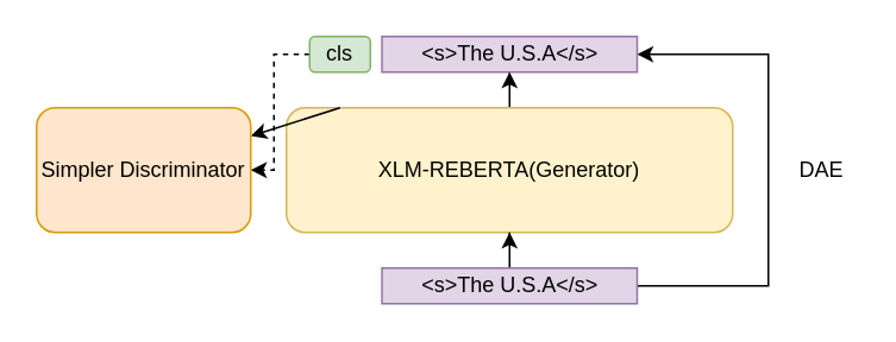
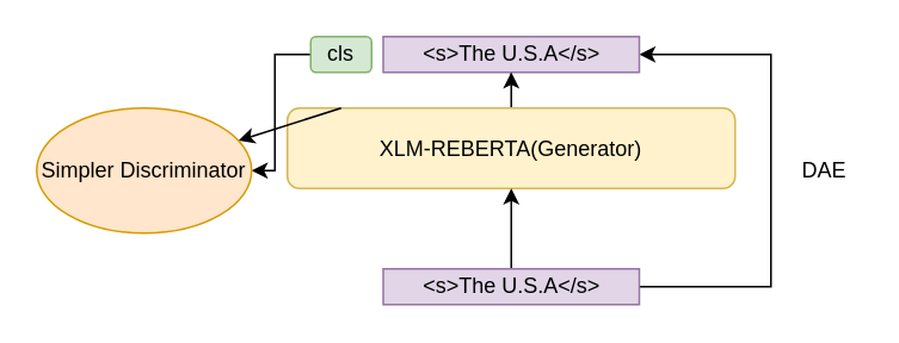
- <mxCell id="9" value="" style="edgeStyle=orthogonalEdgeStyle;rounded=0;orthogonalLoop=1;jettySize=auto;html=1;entryX=1;entryY=0.5;entryDx=0;entryDy=0;dashed=1;" edge="1" parent="1" source="10" target="12"><mxGeometry relative="1" as="geometry"><mxPoint x="190.029" y="0" as="targetPoint" /><Array as="points"><mxPoint x="153" y="30" /><mxPoint x="153" y="95" /></Array></mxGeometry></mxCell>
+ <mxCell id="9" value="" style="edgeStyle=orthogonalEdgeStyle;rounded=0;orthogonalLoop=1;jettySize=auto;html=1;entryX=1;entryY=0.5;entryDx=0;entryDy=0;" edge="1" parent="1" source="10" target="12"><mxGeometry relative="1" as="geometry"><mxPoint x="190.029" y="0" as="targetPoint" /><Array as="points"><mxPoint x="153" y="30" /><mxPoint x="153" y="95" /></Array></mxGeometry></mxCell>
- <mxCell id="12" value="Simpler Discriminator" style="rounded=1;whiteSpace=wrap;html=1;fillColor=#ffe6cc;strokeColor=#d79b00;" vertex="1" parent="1"><mxGeometry x="20" y="60" width="120" height="70" as="geometry" /></mxCell>
+ <mxCell id="12" value="Simpler Discriminator" style="ellipse;whiteSpace=wrap;html=1;fillColor=#ffe6cc;strokeColor=#d79b00;" vertex="1" parent="1"><mxGeometry x="20" y="60" width="120" height="70" as="geometry" /></mxCell>
- <mxCell id="3" value="XLM-REBERTA(Generator)" style="rounded=1;whiteSpace=wrap;html=1;fillColor=#fff2cc;strokeColor=#d6b656;" vertex="1" parent="1"><mxGeometry x="160" y="60" width="250" height="70" as="geometry" /></mxCell>
+ <mxCell id="3" value="XLM-REBERTA(Generator)" style="rounded=1;whiteSpace=wrap;html=1;fillColor=#fff2cc;strokeColor=#d6b656;" vertex="1" parent="1"><mxGeometry x="160" y="60" width="250" height="45" as="geometry" /></mxCell>
